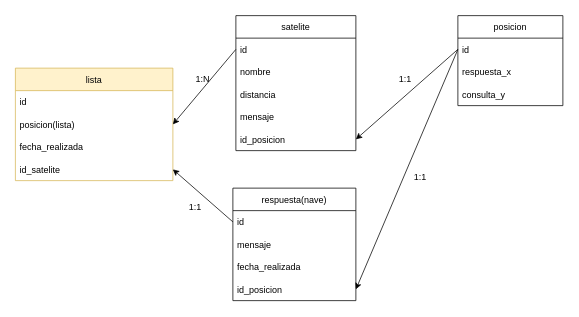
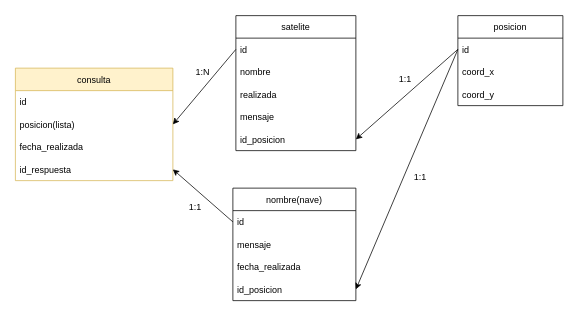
- <mxCell id="9" value="respuesta_x" style="text;strokeColor=none;fillColor=none;align=left;verticalAlign=middle;spacingLeft=4;spacingRight=4;overflow=hidden;points=[[0,0.5],[1,0.5]];portConstraint=eastwest;rotatable=0;" parent="7" vertex="1"><mxGeometry y="60" width="140" height="30" as="geometry" /></mxCell>
+ <mxCell id="9" value="coord_x" style="text;strokeColor=none;fillColor=none;align=left;verticalAlign=middle;spacingLeft=4;spacingRight=4;overflow=hidden;points=[[0,0.5],[1,0.5]];portConstraint=eastwest;rotatable=0;" parent="7" vertex="1"><mxGeometry y="60" width="140" height="30" as="geometry" /></mxCell>
- <mxCell id="26" value="1:N" style="text;html=1;strokeColor=none;fillColor=none;align=center;verticalAlign=middle;whiteSpace=wrap;rounded=0;" vertex="1" parent="1"><mxGeometry x="240" y="90" width="60" height="30" as="geometry" /></mxCell>
+ <mxCell id="26" value="1:N" style="text;html=1;strokeColor=none;fillColor=none;align=center;verticalAlign=middle;whiteSpace=wrap;rounded=0;" vertex="1" parent="1"><mxGeometry x="240" y="80" width="60" height="30" as="geometry" /></mxCell>
- <mxCell id="2" value="lista" style="swimlane;fontStyle=0;childLayout=stackLayout;horizontal=1;startSize=30;horizontalStack=0;resizeParent=1;resizeParentMax=0;resizeLast=0;collapsible=1;marginBottom=0;fillColor=#fff2cc;strokeColor=#d6b656;" parent="1" vertex="1"><mxGeometry x="20" y="90" width="210" height="150" as="geometry" /></mxCell>
+ <mxCell id="2" value="consulta" style="swimlane;fontStyle=0;childLayout=stackLayout;horizontal=1;startSize=30;horizontalStack=0;resizeParent=1;resizeParentMax=0;resizeLast=0;collapsible=1;marginBottom=0;fillColor=#fff2cc;strokeColor=#d6b656;" parent="1" vertex="1"><mxGeometry x="20" y="90" width="210" height="150" as="geometry" /></mxCell>
- <mxCell id="19" value="distancia" style="text;strokeColor=none;fillColor=none;align=left;verticalAlign=middle;spacingLeft=4;spacingRight=4;overflow=hidden;points=[[0,0.5],[1,0.5]];portConstraint=eastwest;rotatable=0;" parent="16" vertex="1"><mxGeometry y="90" width="160" height="30" as="geometry" /></mxCell>
+ <mxCell id="19" value="realizada" style="text;strokeColor=none;fillColor=none;align=left;verticalAlign=middle;spacingLeft=4;spacingRight=4;overflow=hidden;points=[[0,0.5],[1,0.5]];portConstraint=eastwest;rotatable=0;" parent="16" vertex="1"><mxGeometry y="90" width="160" height="30" as="geometry" /></mxCell>
- <mxCell id="10" value="consulta_y" style="text;strokeColor=none;fillColor=none;align=left;verticalAlign=middle;spacingLeft=4;spacingRight=4;overflow=hidden;points=[[0,0.5],[1,0.5]];portConstraint=eastwest;rotatable=0;" parent="7" vertex="1"><mxGeometry y="90" width="140" height="30" as="geometry" /></mxCell>
+ <mxCell id="10" value="coord_y" style="text;strokeColor=none;fillColor=none;align=left;verticalAlign=middle;spacingLeft=4;spacingRight=4;overflow=hidden;points=[[0,0.5],[1,0.5]];portConstraint=eastwest;rotatable=0;" parent="7" vertex="1"><mxGeometry y="90" width="140" height="30" as="geometry" /></mxCell>
- <mxCell id="6" value="id_satelite" style="text;strokeColor=none;fillColor=none;align=left;verticalAlign=middle;spacingLeft=4;spacingRight=4;overflow=hidden;points=[[0,0.5],[1,0.5]];portConstraint=eastwest;rotatable=0;" parent="2" vertex="1"><mxGeometry y="120" width="210" height="30" as="geometry" /></mxCell>
+ <mxCell id="6" value="id_respuesta" style="text;strokeColor=none;fillColor=none;align=left;verticalAlign=middle;spacingLeft=4;spacingRight=4;overflow=hidden;points=[[0,0.5],[1,0.5]];portConstraint=eastwest;rotatable=0;" parent="2" vertex="1"><mxGeometry y="120" width="210" height="30" as="geometry" /></mxCell>
- <mxCell id="11" value="respuesta(nave)" style="swimlane;fontStyle=0;childLayout=stackLayout;horizontal=1;startSize=30;horizontalStack=0;resizeParent=1;resizeParentMax=0;resizeLast=0;collapsible=1;marginBottom=0;" parent="1" vertex="1"><mxGeometry x="310" y="250" width="164" height="150" as="geometry" /></mxCell>
+ <mxCell id="11" value="nombre(nave)" style="swimlane;fontStyle=0;childLayout=stackLayout;horizontal=1;startSize=30;horizontalStack=0;resizeParent=1;resizeParentMax=0;resizeLast=0;collapsible=1;marginBottom=0;" parent="1" vertex="1"><mxGeometry x="310" y="250" width="164" height="150" as="geometry" /></mxCell>
